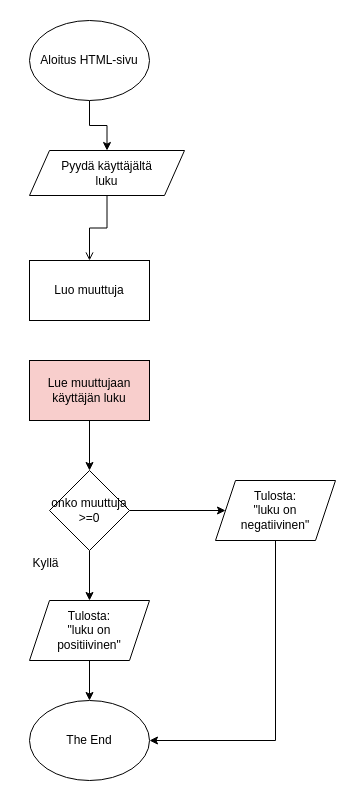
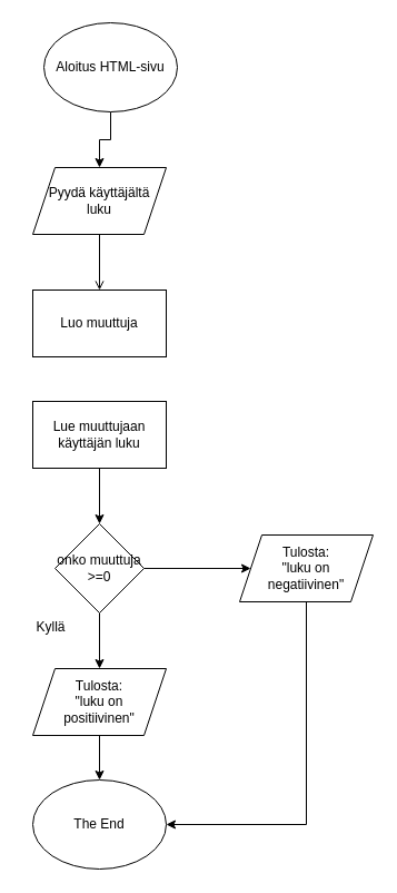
- <mxCell id="3" value="Aloitus HTML-sivu" style="ellipse;whiteSpace=wrap;html=1;" vertex="1" parent="1"><mxGeometry x="29" y="20" width="120" height="80" as="geometry" /></mxCell>
+ <mxCell id="3" value="Aloitus HTML-sivu" style="ellipse;whiteSpace=wrap;html=1;" vertex="1" parent="1"><mxGeometry x="39" y="20" width="120" height="80" as="geometry" /></mxCell>
- <mxCell id="5" value="&lt;div&gt;Pyydä käyttäjältä&lt;/div&gt;&lt;div&gt;luku&lt;br&gt;&lt;/div&gt;" style="shape=parallelogram;perimeter=parallelogramPerimeter;whiteSpace=wrap;html=1;fixedSize=1;" vertex="1" parent="1"><mxGeometry x="29" y="150" width="155" height="45" as="geometry" /></mxCell>
+ <mxCell id="5" value="&lt;div&gt;Pyydä käyttäjältä&lt;/div&gt;&lt;div&gt;luku&lt;br&gt;&lt;/div&gt;" style="shape=parallelogram;perimeter=parallelogramPerimeter;whiteSpace=wrap;html=1;fixedSize=1;" vertex="1" parent="1"><mxGeometry x="29" y="150" width="120" height="60" as="geometry" /></mxCell>
- <mxCell id="8" value="&lt;div&gt;Lue muuttujaan&lt;/div&gt;&lt;div&gt;käyttäjän luku&lt;br&gt;&lt;/div&gt;" style="rounded=0;whiteSpace=wrap;html=1;fillColor=#f8cecc;" vertex="1" parent="1"><mxGeometry x="29" y="360" width="120" height="60" as="geometry" /></mxCell>
+ <mxCell id="8" value="&lt;div&gt;Lue muuttujaan&lt;/div&gt;&lt;div&gt;käyttäjän luku&lt;br&gt;&lt;/div&gt;" style="rounded=0;whiteSpace=wrap;html=1;" vertex="1" parent="1"><mxGeometry x="29" y="360" width="120" height="60" as="geometry" /></mxCell>
